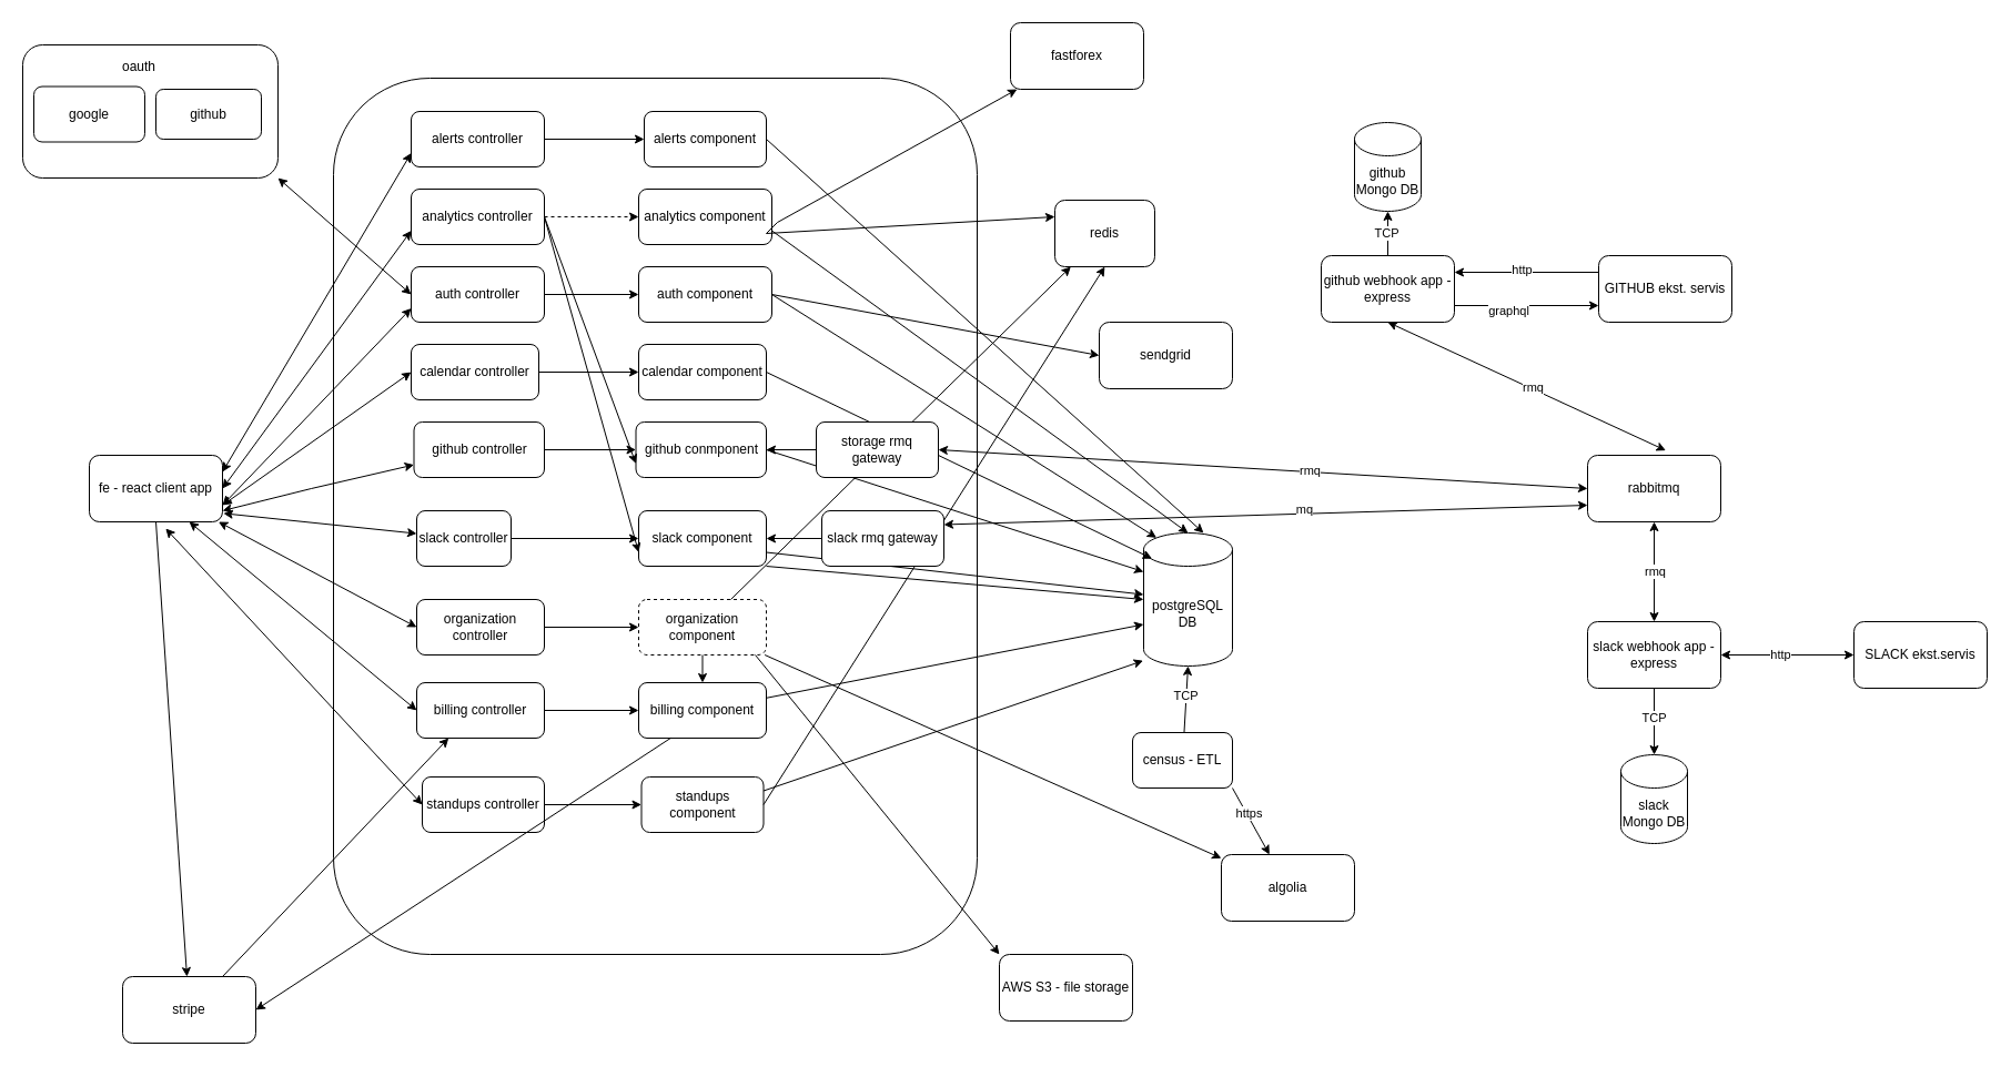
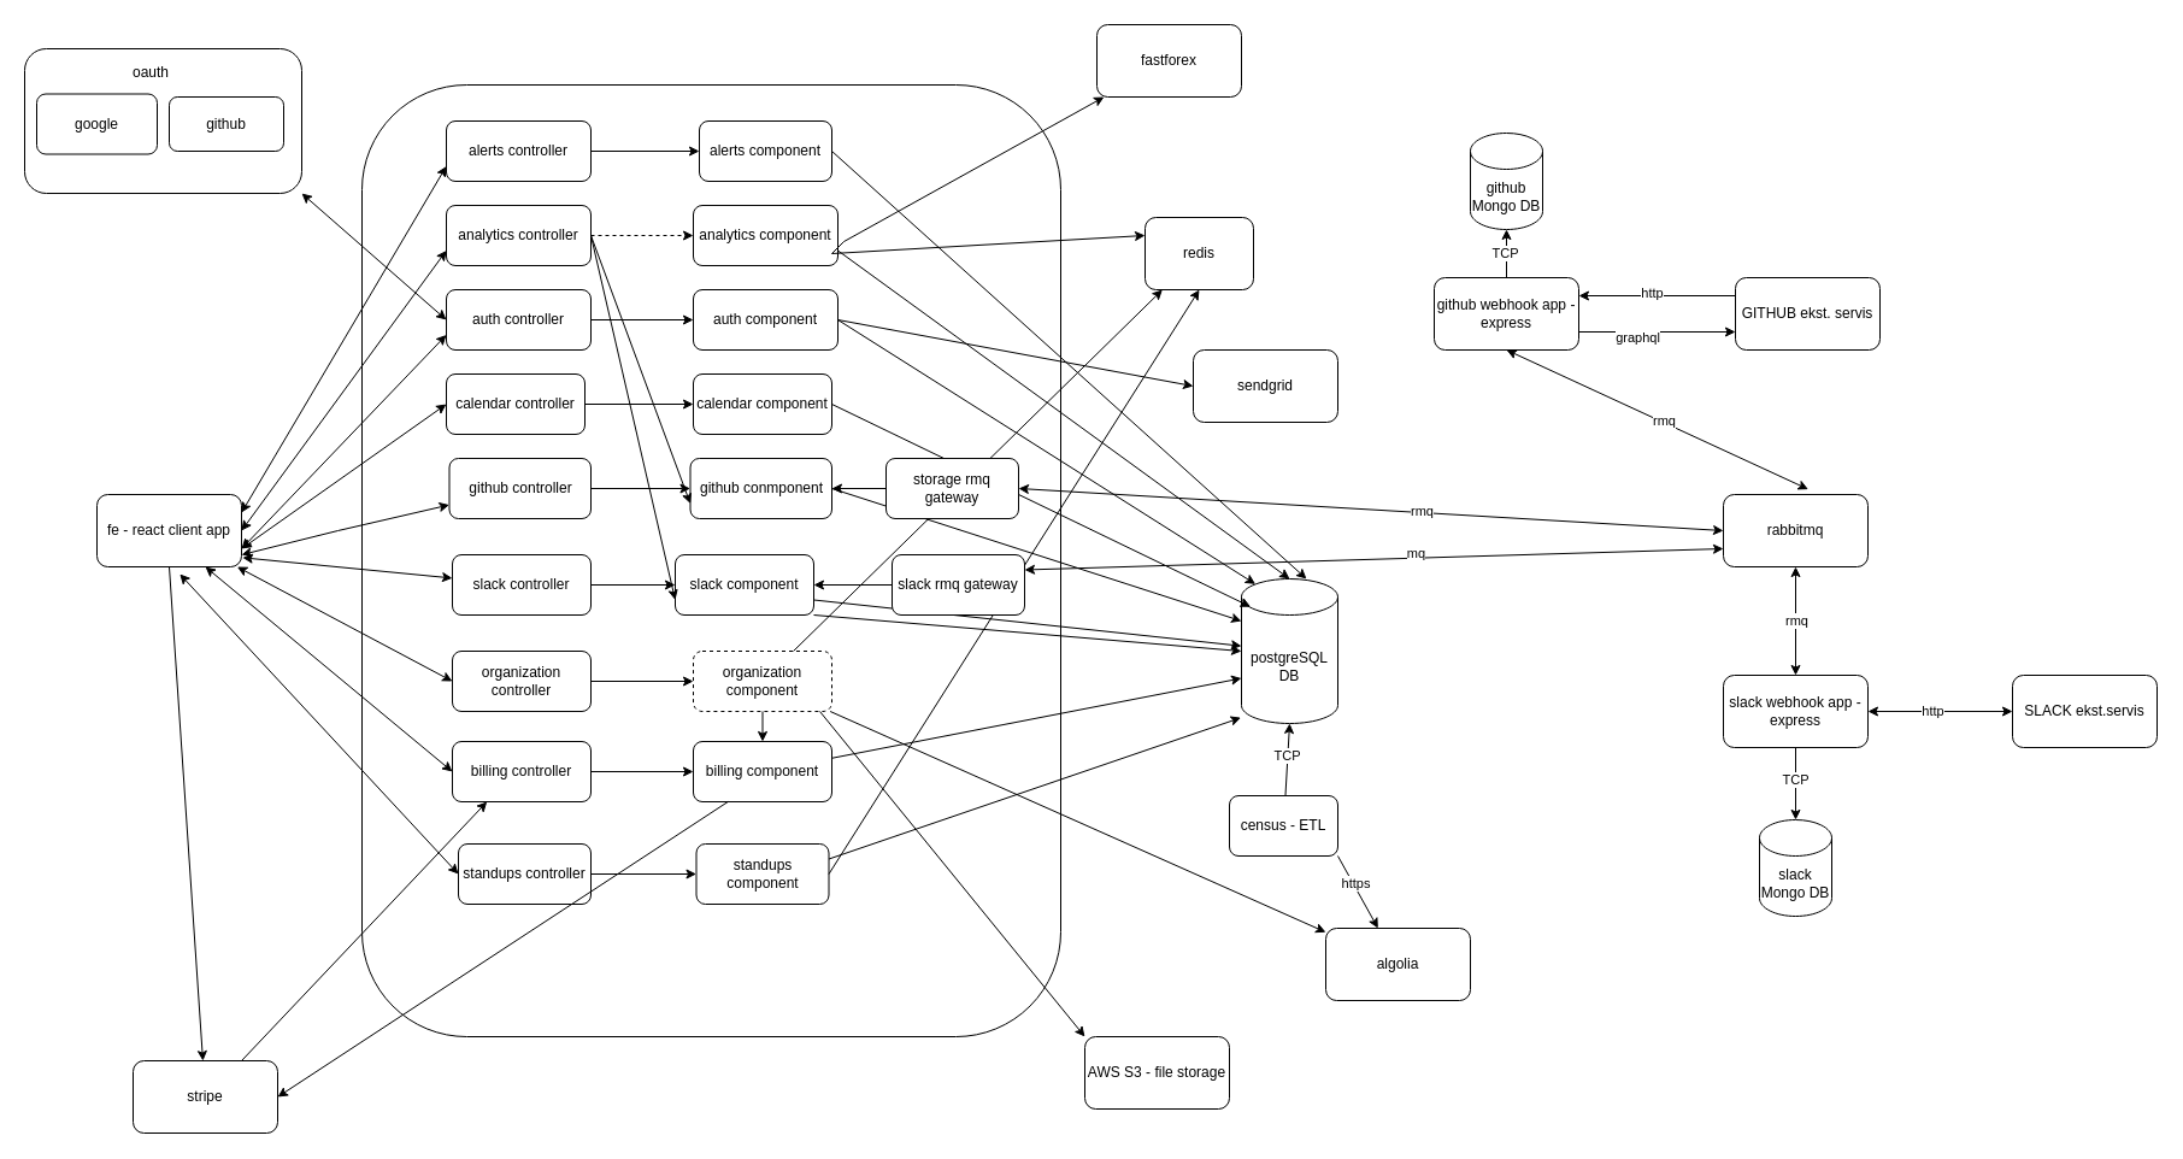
- <mxCell id="53" value="slack controller" style="rounded=1;whiteSpace=wrap;html=1;" parent="1" vertex="1"><mxGeometry x="375" y="460" width="85" height="50" as="geometry" /></mxCell>
+ <mxCell id="53" value="slack controller" style="rounded=1;whiteSpace=wrap;html=1;" parent="1" vertex="1"><mxGeometry x="375" y="460" width="115" height="50" as="geometry" /></mxCell>
- <mxCell id="73" value="slack component" style="rounded=1;whiteSpace=wrap;html=1;" parent="1" vertex="1"><mxGeometry x="575" y="460" width="115" height="50" as="geometry" /></mxCell>
+ <mxCell id="73" value="slack component" style="rounded=1;whiteSpace=wrap;html=1;" parent="1" vertex="1"><mxGeometry x="560" y="460" width="115" height="50" as="geometry" /></mxCell>
